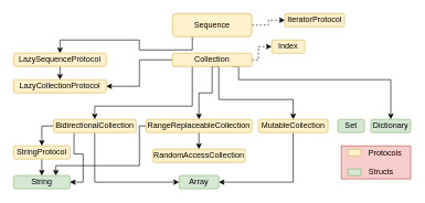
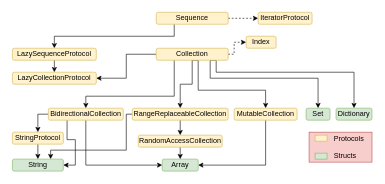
- <mxCell id="4" value="&lt;div&gt;Sequence&lt;/div&gt;" style="rounded=1;whiteSpace=wrap;html=1;fillColor=#fff2cc;strokeColor=#d6b656;" parent="1" vertex="1"><mxGeometry x="260" y="20" width="120" height="35" as="geometry" /></mxCell>
+ <mxCell id="4" value="&lt;div&gt;Sequence&lt;/div&gt;" style="rounded=1;whiteSpace=wrap;html=1;fillColor=#fff2cc;strokeColor=#d6b656;" parent="1" vertex="1"><mxGeometry x="260" y="20" width="120" height="20" as="geometry" /></mxCell>
+ <mxCell id="8" style="edgeStyle=orthogonalEdgeStyle;rounded=0;orthogonalLoop=1;jettySize=auto;html=1;exitX=0.75;exitY=1;exitDx=0;exitDy=0;entryX=0.5;entryY=0;entryDx=0;entryDy=0;" parent="1" source="14" target="27" edge="1"><mxGeometry relative="1" as="geometry"><Array as="points"><mxPoint x="350" y="130" /><mxPoint x="530" y="130" /></Array></mxGeometry></mxCell>
+ <mxCell id="34" style="edgeStyle=orthogonalEdgeStyle;rounded=0;orthogonalLoop=1;jettySize=auto;html=1;exitX=0.5;exitY=1;exitDx=0;exitDy=0;entryX=0.5;entryY=0;entryDx=0;entryDy=0;" parent="1" source="35" target="30" edge="1"><mxGeometry relative="1" as="geometry" /></mxCell>
